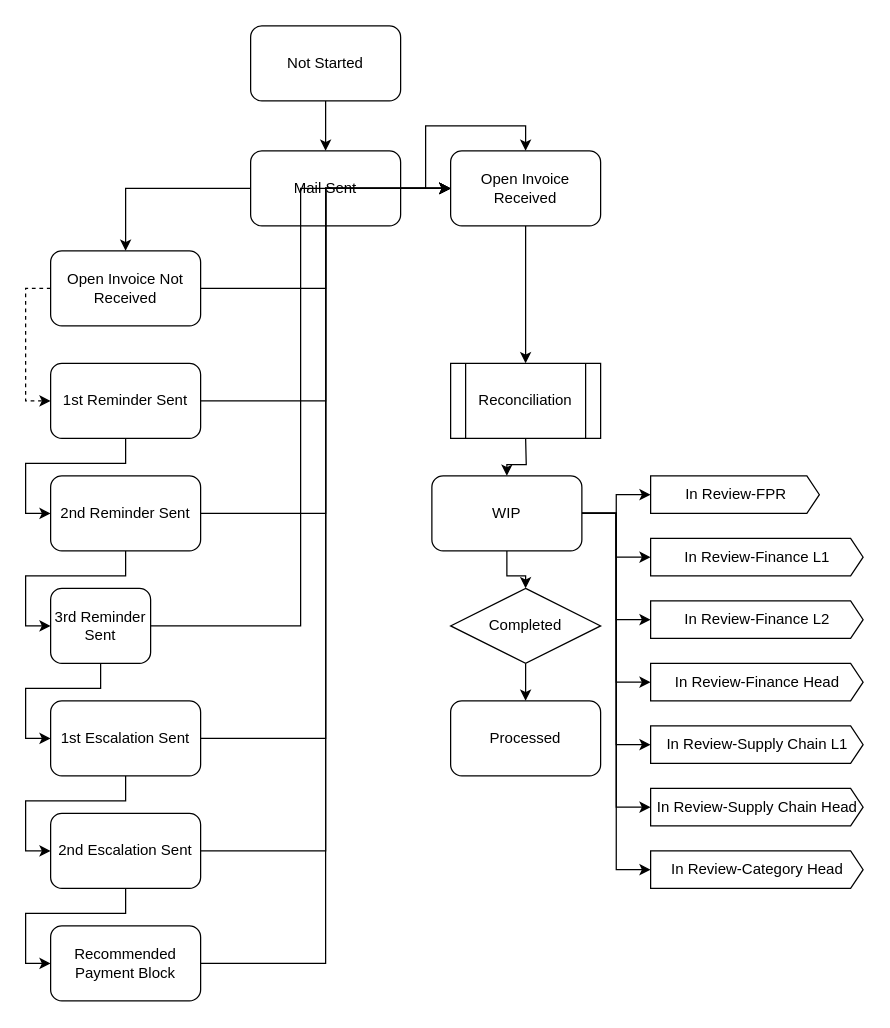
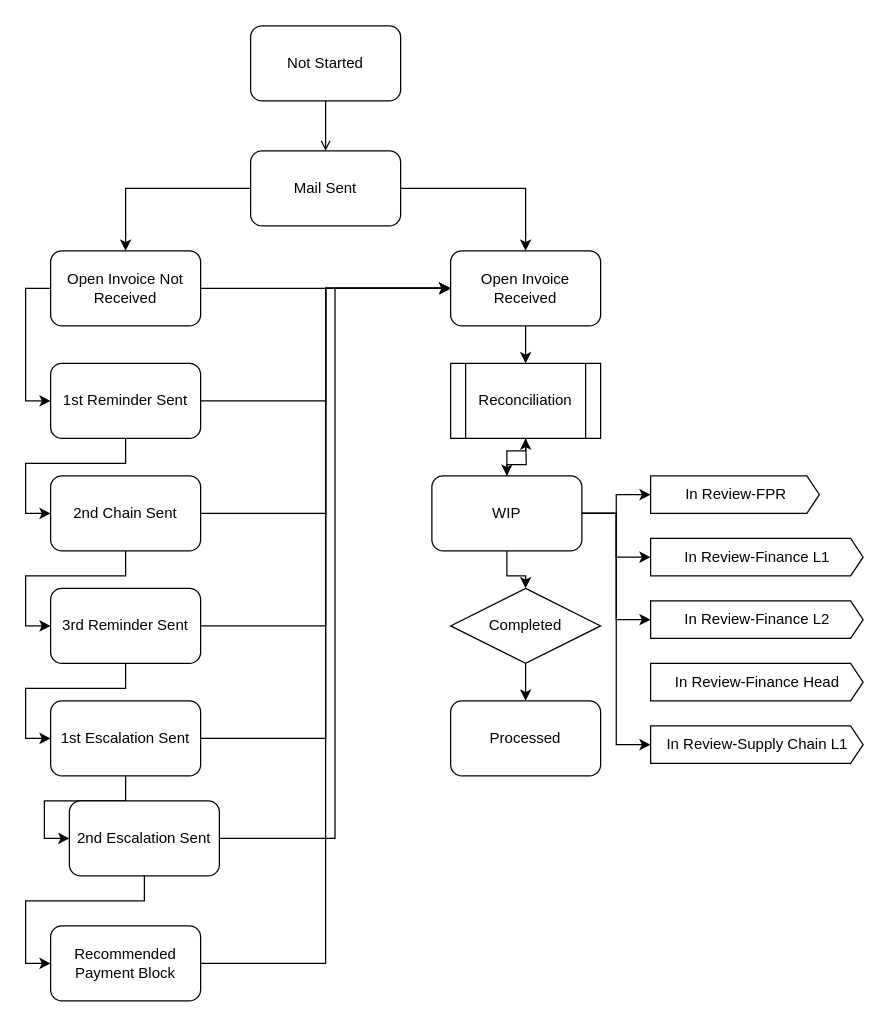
- <mxCell id="2" style="edgeStyle=orthogonalEdgeStyle;rounded=0;orthogonalLoop=1;jettySize=auto;html=1;" edge="1" parent="1" source="3" target="6"><mxGeometry relative="1" as="geometry" /></mxCell>
+ <mxCell id="2" style="edgeStyle=orthogonalEdgeStyle;rounded=0;orthogonalLoop=1;jettySize=auto;html=1;endArrow=open;" edge="1" parent="1" source="3" target="6"><mxGeometry relative="1" as="geometry" /></mxCell>
- <mxCell id="8" value="Open Invoice Received" style="rounded=1;whiteSpace=wrap;html=1;" vertex="1" parent="1"><mxGeometry x="360" y="120" width="120" height="60" as="geometry" /></mxCell>
+ <mxCell id="8" value="Open Invoice Received" style="rounded=1;whiteSpace=wrap;html=1;" vertex="1" parent="1"><mxGeometry x="360" y="200" width="120" height="60" as="geometry" /></mxCell>
- <mxCell id="9" style="edgeStyle=orthogonalEdgeStyle;rounded=0;orthogonalLoop=1;jettySize=auto;html=1;entryX=0;entryY=0.5;entryDx=0;entryDy=0;dashed=1;" edge="1" parent="1" source="11" target="27"><mxGeometry relative="1" as="geometry"><Array as="points"><mxPoint x="20" y="230" /><mxPoint x="20" y="320" /></Array></mxGeometry></mxCell>
+ <mxCell id="9" style="edgeStyle=orthogonalEdgeStyle;rounded=0;orthogonalLoop=1;jettySize=auto;html=1;entryX=0;entryY=0.5;entryDx=0;entryDy=0;" edge="1" parent="1" source="11" target="27"><mxGeometry relative="1" as="geometry"><Array as="points"><mxPoint x="20" y="230" /><mxPoint x="20" y="320" /></Array></mxGeometry></mxCell>
- <mxCell id="24" value="2nd Reminder Sent" style="rounded=1;whiteSpace=wrap;html=1;" vertex="1" parent="1"><mxGeometry x="40" y="380" width="120" height="60" as="geometry" /></mxCell>
+ <mxCell id="24" value="2nd Chain Sent" style="rounded=1;whiteSpace=wrap;html=1;" vertex="1" parent="1"><mxGeometry x="40" y="380" width="120" height="60" as="geometry" /></mxCell>
- <mxCell id="30" value="3rd Reminder Sent" style="rounded=1;whiteSpace=wrap;html=1;" vertex="1" parent="1"><mxGeometry x="40" y="470" width="80" height="60" as="geometry" /></mxCell>
+ <mxCell id="30" value="3rd Reminder Sent" style="rounded=1;whiteSpace=wrap;html=1;" vertex="1" parent="1"><mxGeometry x="40" y="470" width="120" height="60" as="geometry" /></mxCell>
- <mxCell id="17" style="edgeStyle=orthogonalEdgeStyle;rounded=0;orthogonalLoop=1;jettySize=auto;html=1;entryX=0;entryY=0.5;entryDx=0;entryDy=0;entryPerimeter=0;" edge="1" parent="1" source="21" target="46"><mxGeometry relative="1" as="geometry" /></mxCell>
+ <mxCell id="17" style="edgeStyle=orthogonalEdgeStyle;rounded=0;orthogonalLoop=1;jettySize=auto;html=1;" edge="1" parent="1" source="21" target="42"><mxGeometry relative="1" as="geometry" /></mxCell>
- <mxCell id="19" style="edgeStyle=orthogonalEdgeStyle;rounded=0;orthogonalLoop=1;jettySize=auto;html=1;entryX=0;entryY=0.5;entryDx=0;entryDy=0;entryPerimeter=0;" edge="1" parent="1" source="21" target="48"><mxGeometry relative="1" as="geometry" /></mxCell>
- <mxCell id="48" value="In Review-Supply Chain Head" style="html=1;shadow=0;dashed=0;align=center;verticalAlign=middle;shape=mxgraph.arrows2.arrow;dy=0;dx=10;notch=0;" vertex="1" parent="1"><mxGeometry x="520" y="630" width="170" height="30" as="geometry" /></mxCell>
- <mxCell id="38" value="2nd Escalation Sent" style="rounded=1;whiteSpace=wrap;html=1;" vertex="1" parent="1"><mxGeometry x="40" y="650" width="120" height="60" as="geometry" /></mxCell>
+ <mxCell id="38" value="2nd Escalation Sent" style="rounded=1;whiteSpace=wrap;html=1;" vertex="1" parent="1"><mxGeometry x="55" y="640" width="120" height="60" as="geometry" /></mxCell>
- <mxCell id="20" style="edgeStyle=orthogonalEdgeStyle;rounded=0;orthogonalLoop=1;jettySize=auto;html=1;entryX=0;entryY=0.5;entryDx=0;entryDy=0;entryPerimeter=0;" edge="1" parent="1" source="21" target="49"><mxGeometry relative="1" as="geometry" /></mxCell>
- <mxCell id="49" value="In Review-Category Head" style="html=1;shadow=0;dashed=0;align=center;verticalAlign=middle;shape=mxgraph.arrows2.arrow;dy=0;dx=10;notch=0;" vertex="1" parent="1"><mxGeometry x="520" y="680" width="170" height="30" as="geometry" /></mxCell>
